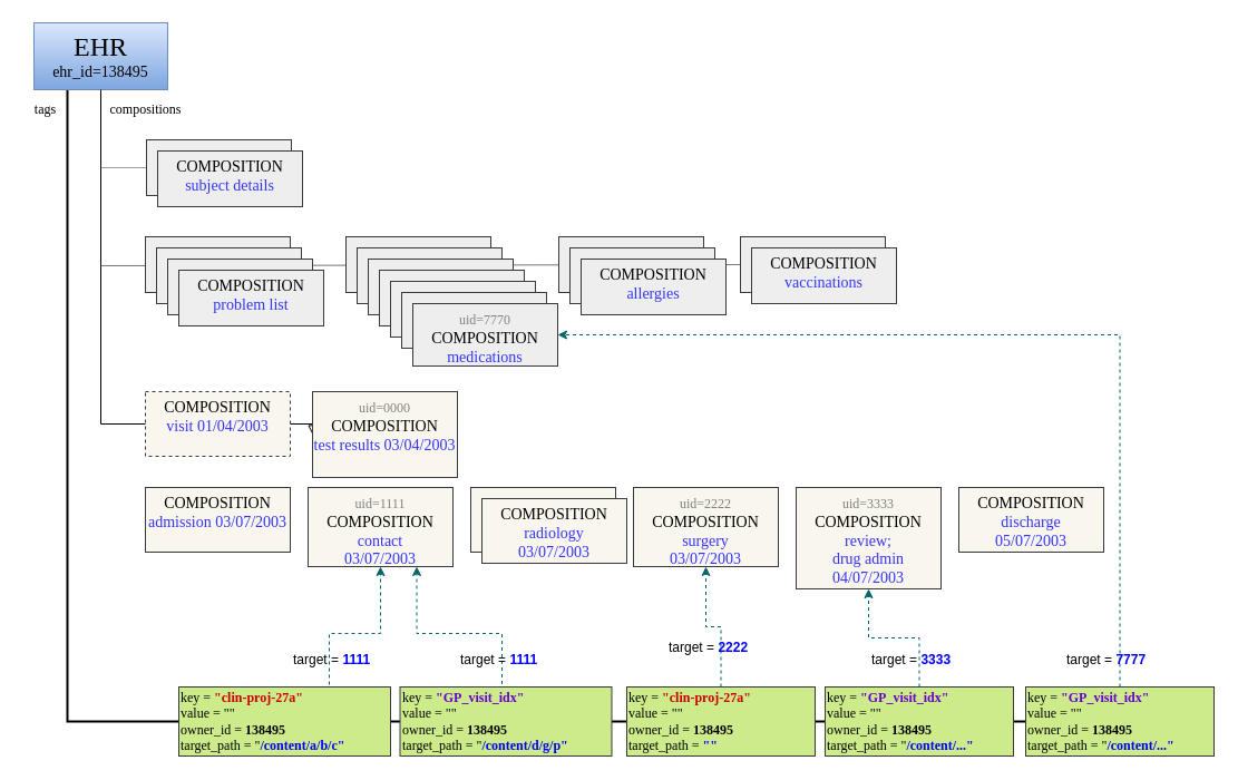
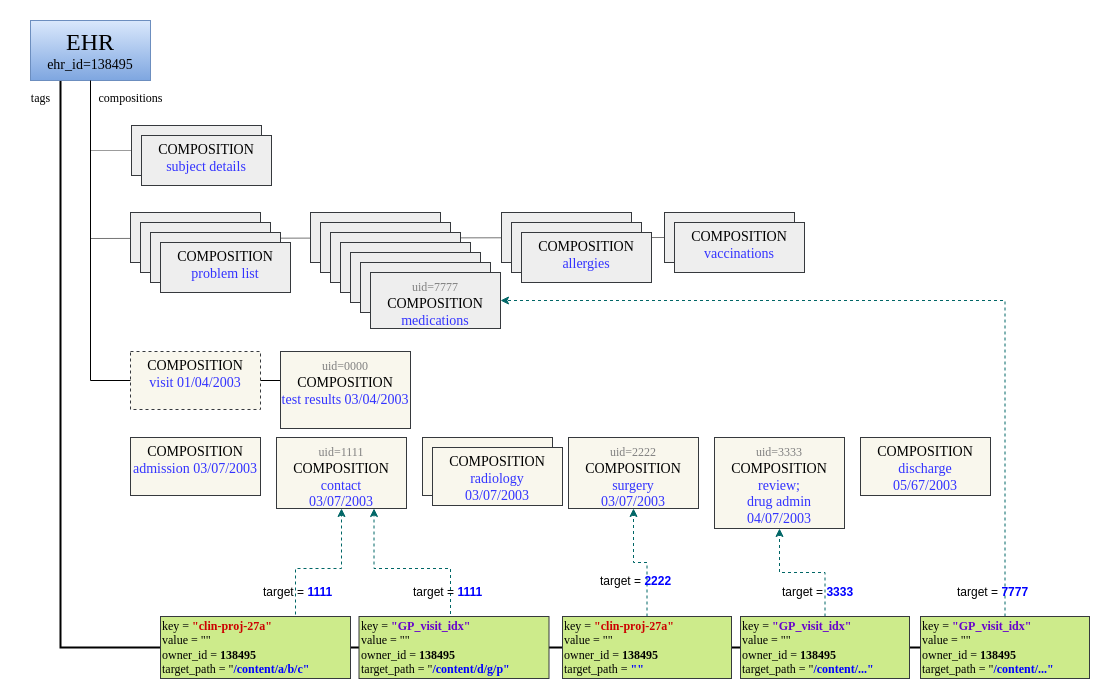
- <mxCell id="18" value="&lt;span style=&quot;color: rgb(128 , 128 , 128) ; font-size: 12px&quot;&gt;uid=7770&lt;br&gt;&lt;/span&gt;COMPOSITION&lt;br&gt;&lt;font color=&quot;#3333ff&quot;&gt;medications&lt;/font&gt;" style="rounded=0;whiteSpace=wrap;html=1;fontSize=14;fillColor=#eeeeee;strokeColor=#36393d;verticalAlign=top;fontFamily=Tahoma;" parent="1" vertex="1"><mxGeometry x="370" y="272" width="130" height="56" as="geometry" /></mxCell>
+ <mxCell id="18" value="&lt;span style=&quot;color: rgb(128 , 128 , 128) ; font-size: 12px&quot;&gt;uid=7777&lt;br&gt;&lt;/span&gt;COMPOSITION&lt;br&gt;&lt;font color=&quot;#3333ff&quot;&gt;medications&lt;/font&gt;" style="rounded=0;whiteSpace=wrap;html=1;fontSize=14;fillColor=#eeeeee;strokeColor=#36393d;verticalAlign=top;fontFamily=Tahoma;" parent="1" vertex="1"><mxGeometry x="370" y="272" width="130" height="56" as="geometry" /></mxCell>
- <mxCell id="8" style="edgeStyle=orthogonalEdgeStyle;rounded=0;orthogonalLoop=1;jettySize=auto;html=1;exitX=0.5;exitY=1;exitDx=0;exitDy=0;entryX=0;entryY=0.5;entryDx=0;entryDy=0;endArrow=block;endFill=0;fontSize=12;" parent="1" source="7" target="28" edge="1"><mxGeometry relative="1" as="geometry"><mxPoint x="210" y="98" as="sourcePoint" /><mxPoint x="686" y="269" as="targetPoint" /><Array as="points"><mxPoint x="90" y="380" /></Array></mxGeometry></mxCell>
+ <mxCell id="8" style="edgeStyle=orthogonalEdgeStyle;rounded=0;orthogonalLoop=1;jettySize=auto;html=1;exitX=0.5;exitY=1;exitDx=0;exitDy=0;entryX=0;entryY=0.5;entryDx=0;entryDy=0;endArrow=none;endFill=0;fontSize=12;" parent="1" source="7" target="28" edge="1"><mxGeometry relative="1" as="geometry"><mxPoint x="210" y="98" as="sourcePoint" /><mxPoint x="686" y="269" as="targetPoint" /><Array as="points"><mxPoint x="90" y="380" /></Array></mxGeometry></mxCell>
- <mxCell id="34" value="COMPOSITION&lt;br&gt;&lt;font color=&quot;#3333ff&quot;&gt;discharge&lt;br&gt;05/07/2003&lt;/font&gt;" style="rounded=0;whiteSpace=wrap;html=1;fontSize=14;fillColor=#f9f7ed;strokeColor=#36393d;verticalAlign=top;fontFamily=Tahoma;" parent="1" vertex="1"><mxGeometry x="860" y="437" width="130" height="58" as="geometry" /></mxCell>
+ <mxCell id="34" value="COMPOSITION&lt;br&gt;&lt;font color=&quot;#3333ff&quot;&gt;discharge&lt;br&gt;05/67/2003&lt;/font&gt;" style="rounded=0;whiteSpace=wrap;html=1;fontSize=14;fillColor=#f9f7ed;strokeColor=#36393d;verticalAlign=top;fontFamily=Tahoma;" parent="1" vertex="1"><mxGeometry x="860" y="437" width="130" height="58" as="geometry" /></mxCell>
